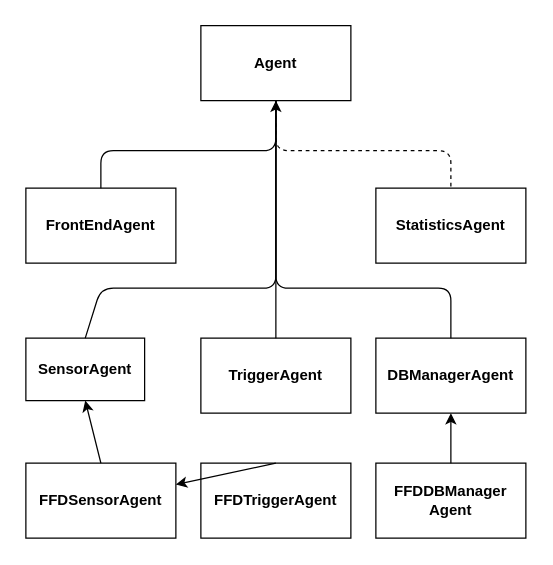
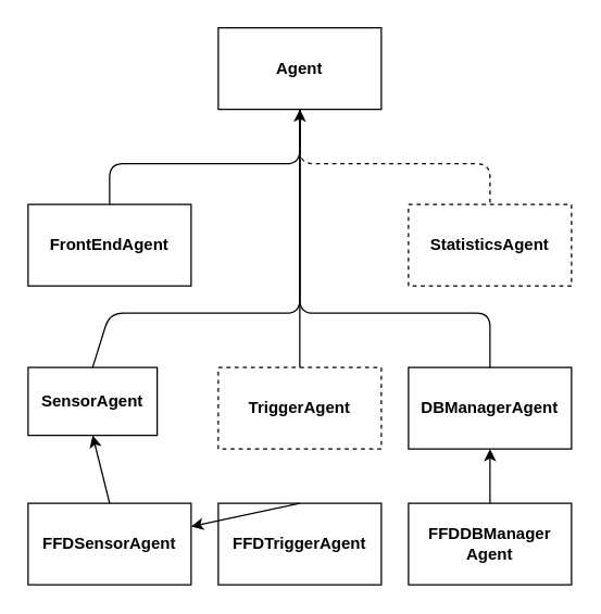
- <mxCell id="5" value="&lt;b&gt;StatisticsAgent&lt;/b&gt;" style="rounded=0;whiteSpace=wrap;html=1;" parent="1" vertex="1"><mxGeometry x="300" y="150" width="120" height="60" as="geometry" /></mxCell>
+ <mxCell id="5" value="&lt;b&gt;StatisticsAgent&lt;/b&gt;" style="rounded=0;whiteSpace=wrap;html=1;dashed=1;" parent="1" vertex="1"><mxGeometry x="300" y="150" width="120" height="60" as="geometry" /></mxCell>
- <mxCell id="4" value="&lt;b&gt;TriggerAgent&lt;/b&gt;" style="rounded=0;whiteSpace=wrap;html=1;" parent="1" vertex="1"><mxGeometry x="160" y="270" width="120" height="60" as="geometry" /></mxCell>
+ <mxCell id="4" value="&lt;b&gt;TriggerAgent&lt;/b&gt;" style="rounded=0;whiteSpace=wrap;html=1;dashed=1;" parent="1" vertex="1"><mxGeometry x="160" y="270" width="120" height="60" as="geometry" /></mxCell>
